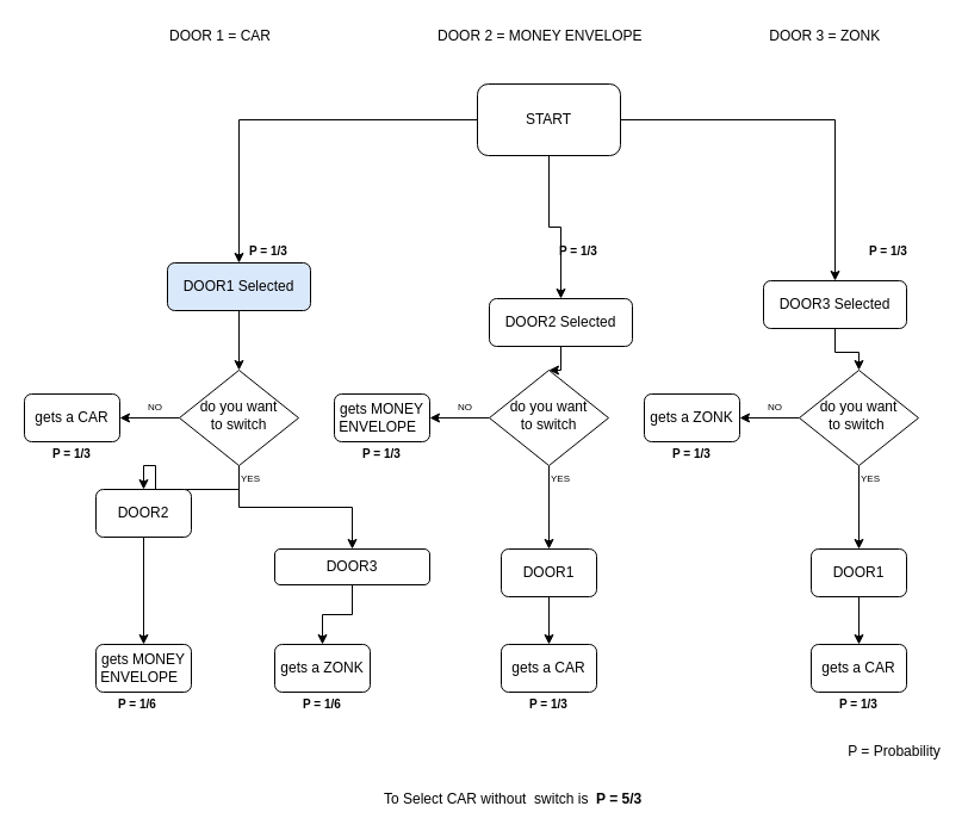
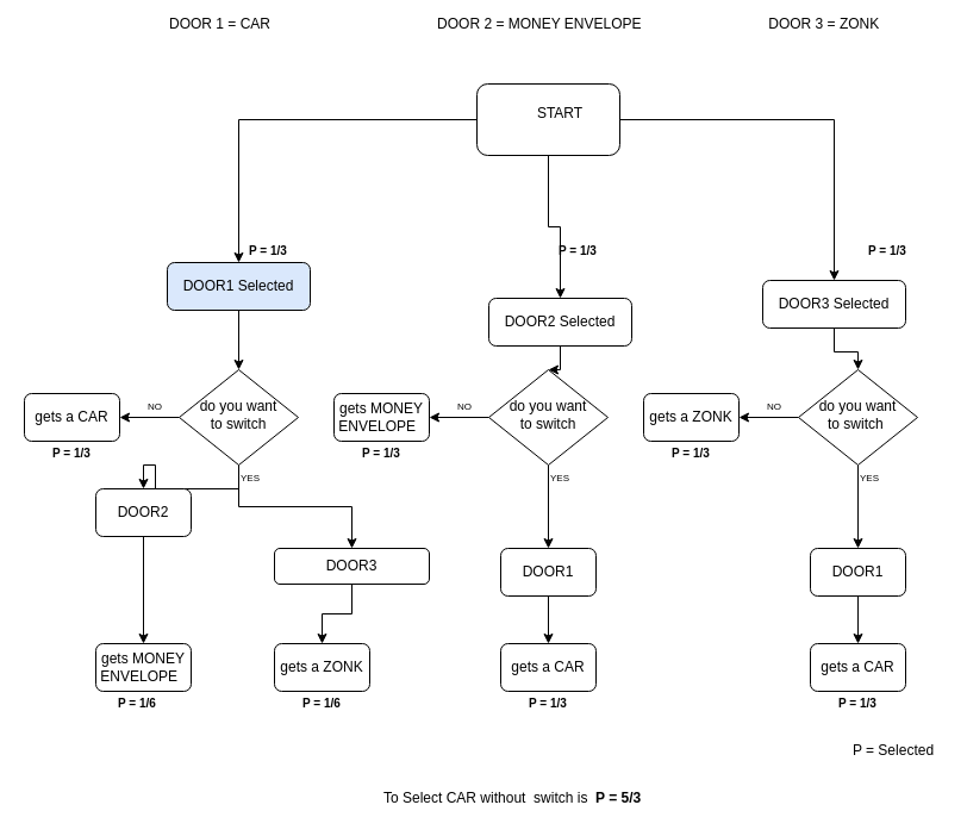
- <mxCell id="8" value="DOOR 1 = CAR&amp;nbsp; &amp;nbsp; &amp;nbsp; &amp;nbsp; &amp;nbsp; &amp;nbsp; &amp;nbsp; &amp;nbsp; &amp;nbsp; &amp;nbsp; &amp;nbsp; &amp;nbsp; &amp;nbsp; &amp;nbsp; &amp;nbsp; &amp;nbsp; &amp;nbsp; &amp;nbsp; &amp;nbsp; &amp;nbsp; &amp;nbsp; DOOR 2 = MONEY ENVELOPE&amp;nbsp; &amp;nbsp; &amp;nbsp; &amp;nbsp; &amp;nbsp; &amp;nbsp; &amp;nbsp; &amp;nbsp; &amp;nbsp; &amp;nbsp; &amp;nbsp; &amp;nbsp; &amp;nbsp; &amp;nbsp; &amp;nbsp; &amp;nbsp; DOOR 3 = ZONK" style="text;html=1;strokeColor=none;fillColor=none;align=left;verticalAlign=middle;whiteSpace=wrap;rounded=0;" parent="1" vertex="1"><mxGeometry x="140" y="20" width="630" height="20" as="geometry" /></mxCell>
+ <mxCell id="8" value="DOOR 1 = CAR&amp;nbsp; &amp;nbsp; &amp;nbsp; &amp;nbsp; &amp;nbsp; &amp;nbsp; &amp;nbsp; &amp;nbsp; &amp;nbsp; &amp;nbsp; &amp;nbsp; &amp;nbsp; &amp;nbsp; &amp;nbsp; &amp;nbsp; &amp;nbsp; &amp;nbsp; &amp;nbsp; &amp;nbsp; &amp;nbsp; &amp;nbsp; DOOR 2 = MONEY ENVELOPE&amp;nbsp; &amp;nbsp; &amp;nbsp; &amp;nbsp; &amp;nbsp; &amp;nbsp; &amp;nbsp; &amp;nbsp; &amp;nbsp; &amp;nbsp; &amp;nbsp; &amp;nbsp; &amp;nbsp; &amp;nbsp; &amp;nbsp; &amp;nbsp; DOOR 3 = ZONK" style="text;html=1;strokeColor=none;fillColor=none;align=left;verticalAlign=middle;whiteSpace=wrap;rounded=0;" parent="1" vertex="1"><mxGeometry x="140" y="10" width="630" height="20" as="geometry" /></mxCell>
- <mxCell id="44" value="START" style="text;html=1;strokeColor=none;fillColor=none;align=center;verticalAlign=middle;whiteSpace=wrap;rounded=0;" parent="1" vertex="1"><mxGeometry x="440" y="90" width="40" height="20" as="geometry" /></mxCell>
+ <mxCell id="44" value="START" style="text;html=1;strokeColor=none;fillColor=none;align=center;verticalAlign=middle;whiteSpace=wrap;rounded=0;" parent="1" vertex="1"><mxGeometry x="450" y="85" width="40" height="20" as="geometry" /></mxCell>
- <mxCell id="52" value="P = Probability" style="text;html=1;strokeColor=none;fillColor=none;align=center;verticalAlign=middle;whiteSpace=wrap;rounded=0;" parent="1" vertex="1"><mxGeometry x="710" y="620" width="80" height="20" as="geometry" /></mxCell>
+ <mxCell id="52" value="P = Selected" style="text;html=1;strokeColor=none;fillColor=none;align=center;verticalAlign=middle;whiteSpace=wrap;rounded=0;" parent="1" vertex="1"><mxGeometry x="710" y="620" width="80" height="20" as="geometry" /></mxCell>
